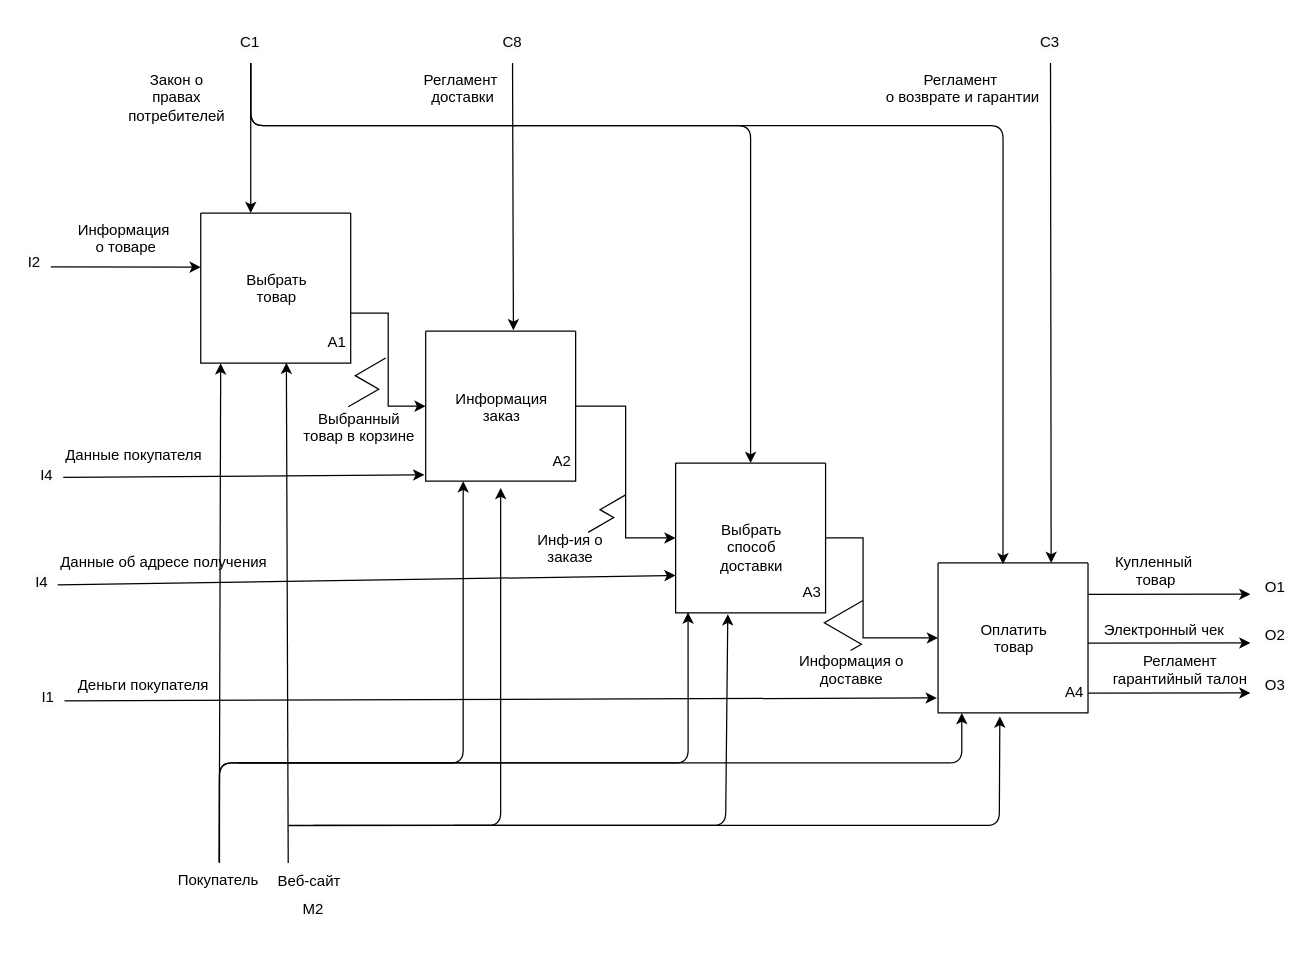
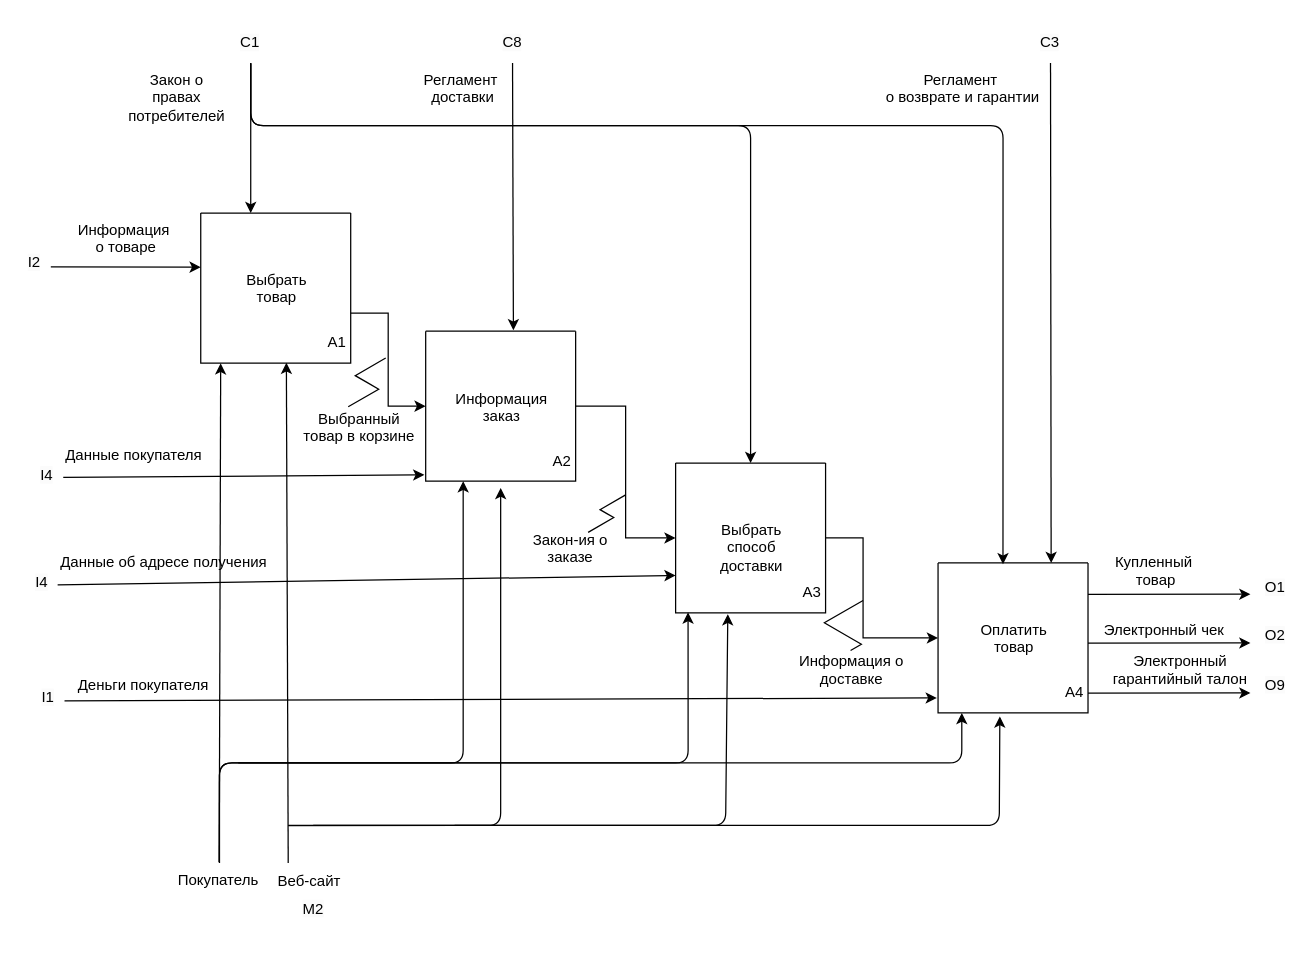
- <mxCell id="32" value="&lt;div style=&quot;text-align: center;&quot;&gt;Инф-ия о заказе&lt;/div&gt;" style="text;whiteSpace=wrap;html=1;" parent="1" vertex="1"><mxGeometry x="420" y="417.75" width="70" height="42.25" as="geometry" /></mxCell>
+ <mxCell id="32" value="&lt;div style=&quot;text-align: center;&quot;&gt;Закон-ия о заказе&lt;/div&gt;" style="text;whiteSpace=wrap;html=1;" parent="1" vertex="1"><mxGeometry x="420" y="417.75" width="70" height="42.25" as="geometry" /></mxCell>
- <mxCell id="26" value="&lt;div style=&quot;text-align: center;&quot;&gt;Регламент гарантийный талон&lt;/div&gt;" style="text;whiteSpace=wrap;html=1;" parent="1" vertex="1"><mxGeometry x="876" y="514.75" width="134" height="20" as="geometry" /></mxCell>
+ <mxCell id="26" value="&lt;div style=&quot;text-align: center;&quot;&gt;Электронный гарантийный талон&lt;/div&gt;" style="text;whiteSpace=wrap;html=1;" parent="1" vertex="1"><mxGeometry x="876" y="514.75" width="134" height="20" as="geometry" /></mxCell>
- <mxCell id="29" value="&lt;span style=&quot;caret-color: rgb(0, 0, 0); color: rgb(0, 0, 0); font-family: Helvetica; font-style: normal; font-variant-caps: normal; font-weight: 400; letter-spacing: normal; text-align: center; text-indent: 0px; text-transform: none; word-spacing: 0px; -webkit-text-stroke-width: 0px; background-color: rgb(251, 251, 251); text-decoration: none; float: none; display: inline !important;&quot;&gt;&lt;font style=&quot;font-size: 12px;&quot;&gt;O3&lt;/font&gt;&lt;/span&gt;" style="text;whiteSpace=wrap;html=1;" parent="1" vertex="1"><mxGeometry x="1010" y="534" width="20" height="30" as="geometry" /></mxCell>
+ <mxCell id="29" value="&lt;span style=&quot;caret-color: rgb(0, 0, 0); color: rgb(0, 0, 0); font-family: Helvetica; font-style: normal; font-variant-caps: normal; font-weight: 400; letter-spacing: normal; text-align: center; text-indent: 0px; text-transform: none; word-spacing: 0px; -webkit-text-stroke-width: 0px; background-color: rgb(251, 251, 251); text-decoration: none; float: none; display: inline !important;&quot;&gt;&lt;font style=&quot;font-size: 12px;&quot;&gt;O9&lt;/font&gt;&lt;/span&gt;" style="text;whiteSpace=wrap;html=1;" parent="1" vertex="1"><mxGeometry x="1010" y="534" width="20" height="30" as="geometry" /></mxCell>
